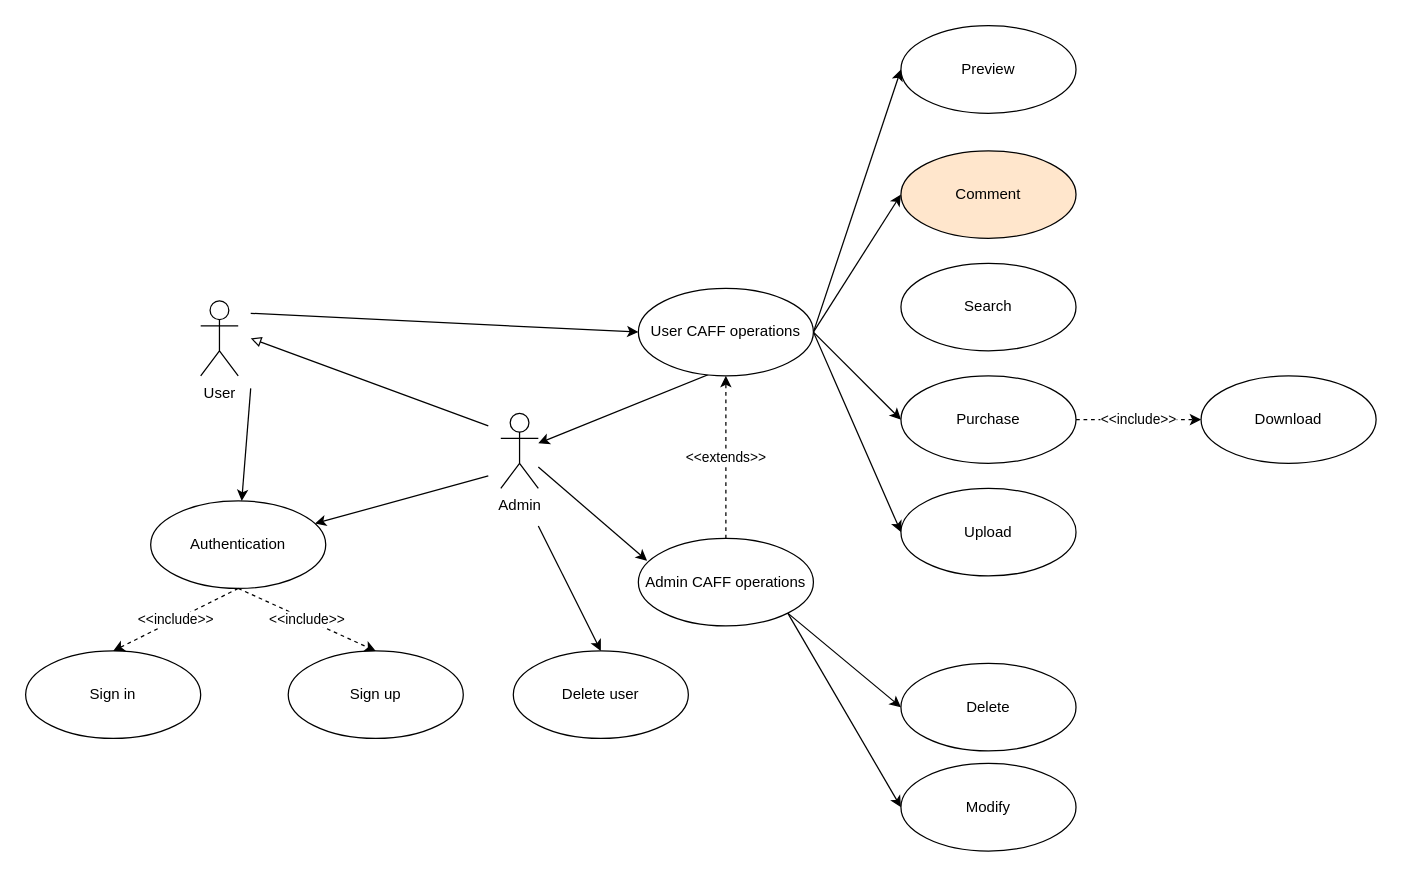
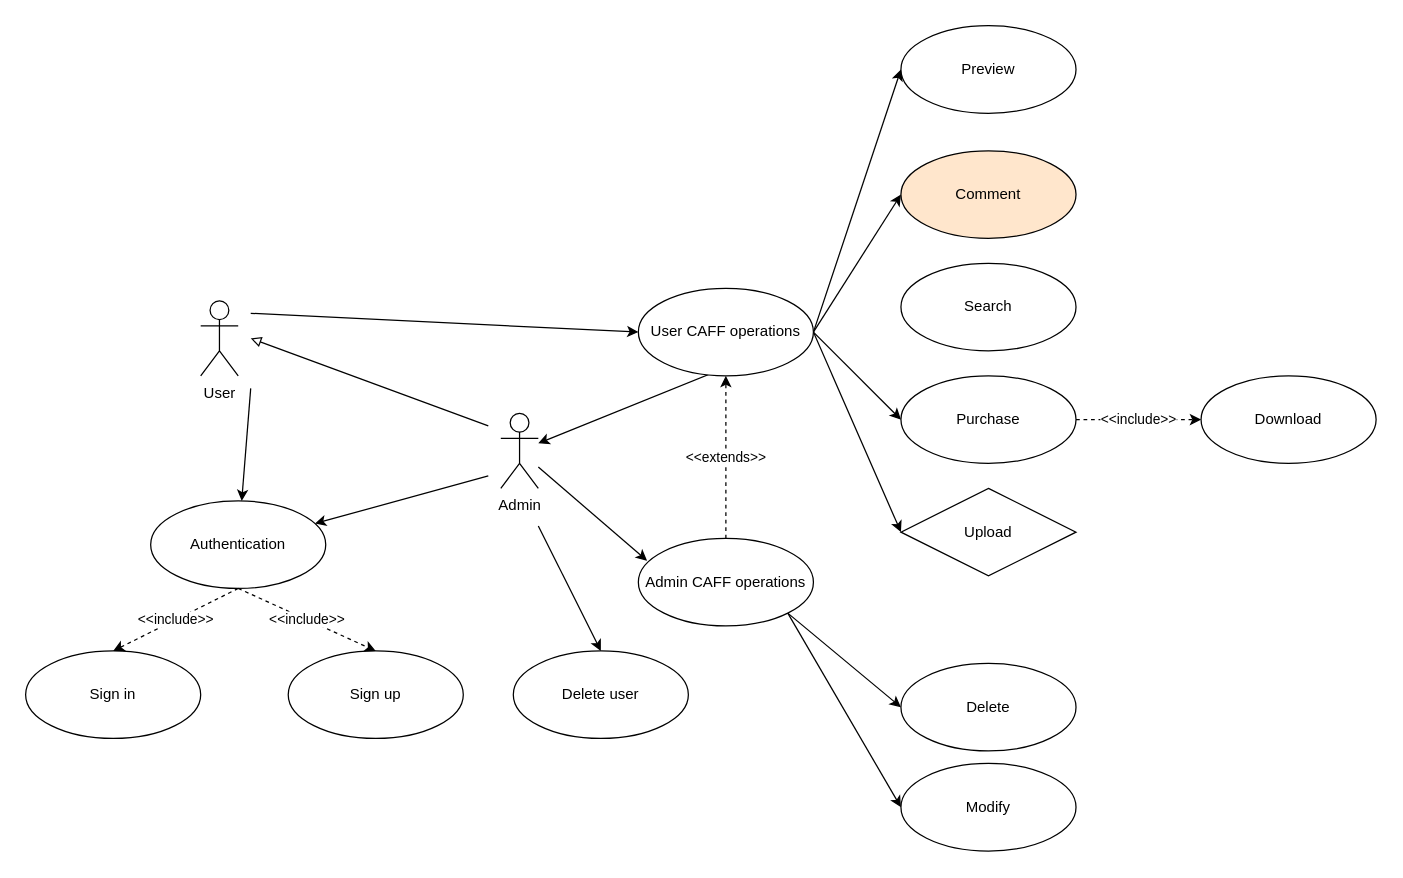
- <mxCell id="12" value="Upload" style="ellipse;whiteSpace=wrap;html=1;" parent="1" vertex="1"><mxGeometry x="720" y="390" width="140" height="70" as="geometry" /></mxCell>
+ <mxCell id="12" value="Upload" style="rhombus;whiteSpace=wrap;html=1;" parent="1" vertex="1"><mxGeometry x="720" y="390" width="140" height="70" as="geometry" /></mxCell>
